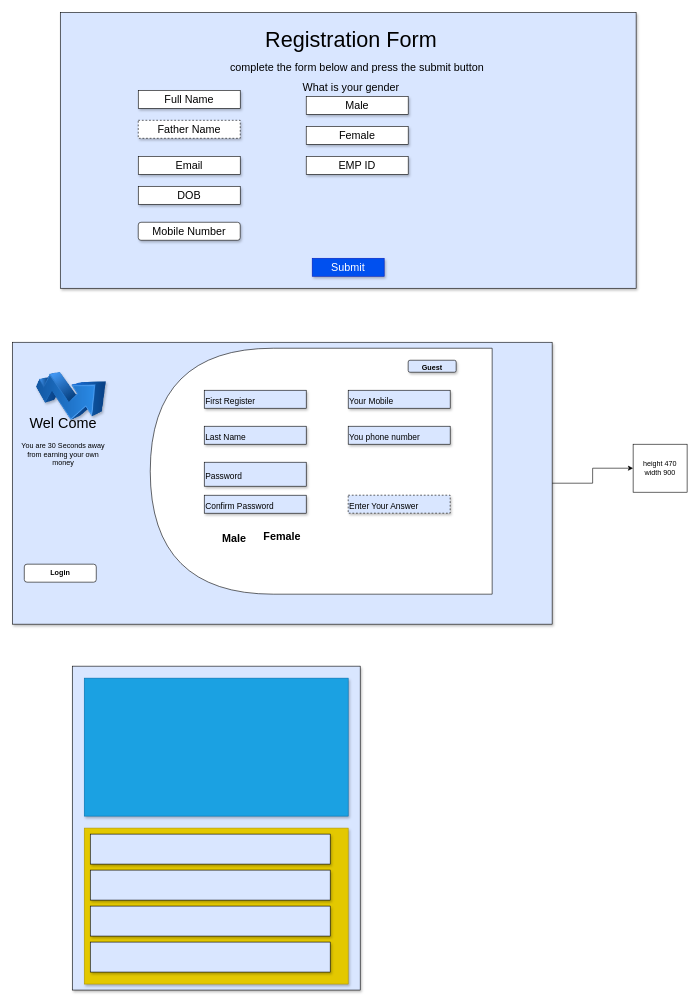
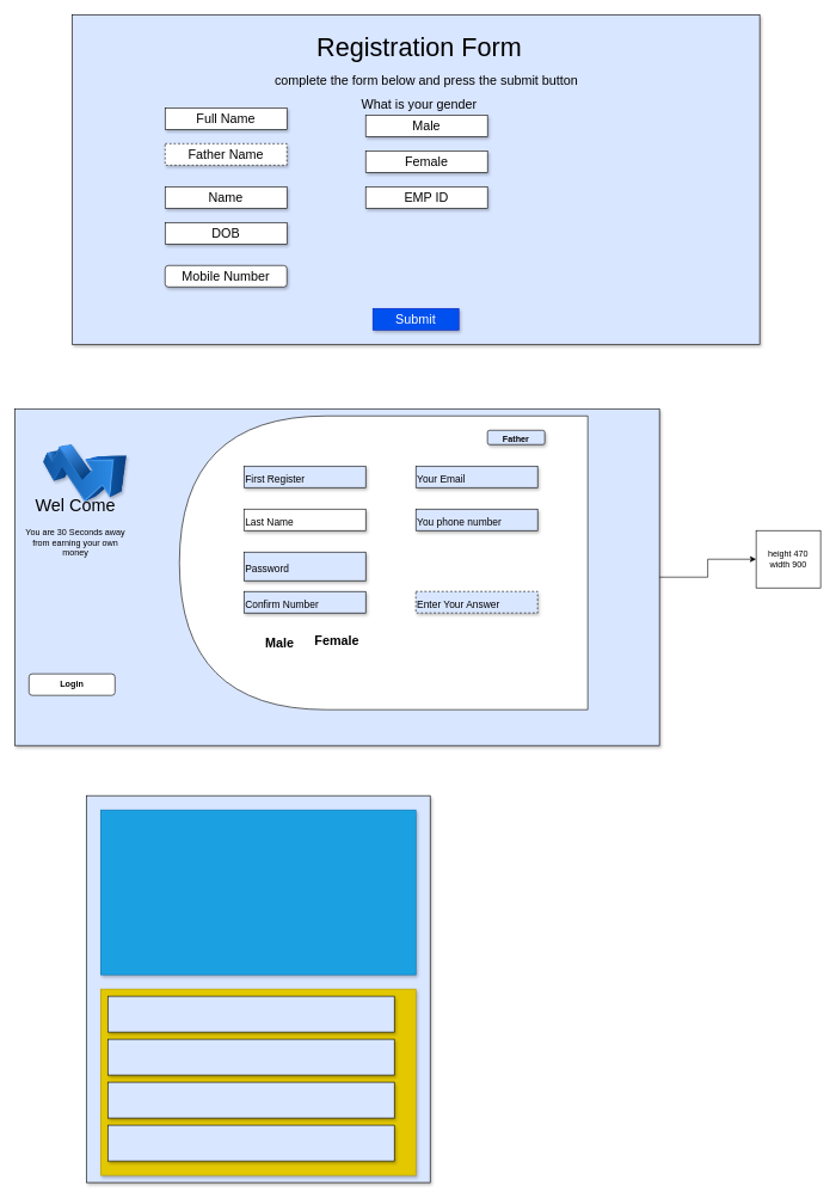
- <mxCell id="25" value="Email" style="rounded=0;whiteSpace=wrap;html=1;shadow=1;fontSize=18;" vertex="1" parent="1"><mxGeometry x="230" y="260" width="170" height="30" as="geometry" /></mxCell>
+ <mxCell id="25" value="Name" style="rounded=0;whiteSpace=wrap;html=1;shadow=1;fontSize=18;" vertex="1" parent="1"><mxGeometry x="230" y="260" width="170" height="30" as="geometry" /></mxCell>
- <mxCell id="18" value="&lt;font style=&quot;font-size: 12px;&quot;&gt;&lt;b style=&quot;&quot;&gt;Guest&lt;/b&gt;&lt;/font&gt;" style="rounded=1;whiteSpace=wrap;html=1;shadow=1;fontSize=18;fillColor=#D9E6FF;align=center;" parent="1" vertex="1"><mxGeometry x="680" y="600" width="80" height="20" as="geometry" /></mxCell>
+ <mxCell id="18" value="&lt;font style=&quot;font-size: 12px;&quot;&gt;&lt;b style=&quot;&quot;&gt;Father&lt;/b&gt;&lt;/font&gt;" style="rounded=1;whiteSpace=wrap;html=1;shadow=1;fontSize=18;fillColor=#D9E6FF;align=center;" parent="1" vertex="1"><mxGeometry x="680" y="600" width="80" height="20" as="geometry" /></mxCell>
- <mxCell id="10" value="&lt;font style=&quot;font-size: 14px;&quot;&gt;Your Mobile&lt;/font&gt;" style="rounded=0;whiteSpace=wrap;html=1;shadow=1;fontSize=24;fillColor=#D9E6FF;align=left;" parent="1" vertex="1"><mxGeometry x="580" y="650" width="170" height="30" as="geometry" /></mxCell>
+ <mxCell id="10" value="&lt;font style=&quot;font-size: 14px;&quot;&gt;Your Email&lt;/font&gt;" style="rounded=0;whiteSpace=wrap;html=1;shadow=1;fontSize=24;fillColor=#D9E6FF;align=left;" parent="1" vertex="1"><mxGeometry x="580" y="650" width="170" height="30" as="geometry" /></mxCell>
- <mxCell id="9" value="&lt;font style=&quot;font-size: 14px;&quot;&gt;Last Name&lt;/font&gt;" style="rounded=0;whiteSpace=wrap;html=1;shadow=1;fontSize=24;fillColor=#D9E6FF;align=left;" parent="1" vertex="1"><mxGeometry x="340" y="710" width="170" height="30" as="geometry" /></mxCell>
+ <mxCell id="9" value="&lt;font style=&quot;font-size: 14px;&quot;&gt;Last Name&lt;/font&gt;" style="rounded=0;whiteSpace=wrap;html=1;shadow=1;fontSize=24;fillColor=#ffffff;align=left;" parent="1" vertex="1"><mxGeometry x="340" y="710" width="170" height="30" as="geometry" /></mxCell>
- <mxCell id="13" value="&lt;font style=&quot;font-size: 14px;&quot;&gt;Confirm Password&lt;/font&gt;" style="rounded=0;whiteSpace=wrap;html=1;shadow=1;fontSize=24;fillColor=#D9E6FF;align=left;" parent="1" vertex="1"><mxGeometry x="340" y="825" width="170" height="30" as="geometry" /></mxCell>
+ <mxCell id="13" value="&lt;font style=&quot;font-size: 14px;&quot;&gt;Confirm Number&lt;/font&gt;" style="rounded=0;whiteSpace=wrap;html=1;shadow=1;fontSize=24;fillColor=#D9E6FF;align=left;" parent="1" vertex="1"><mxGeometry x="340" y="825" width="170" height="30" as="geometry" /></mxCell>
